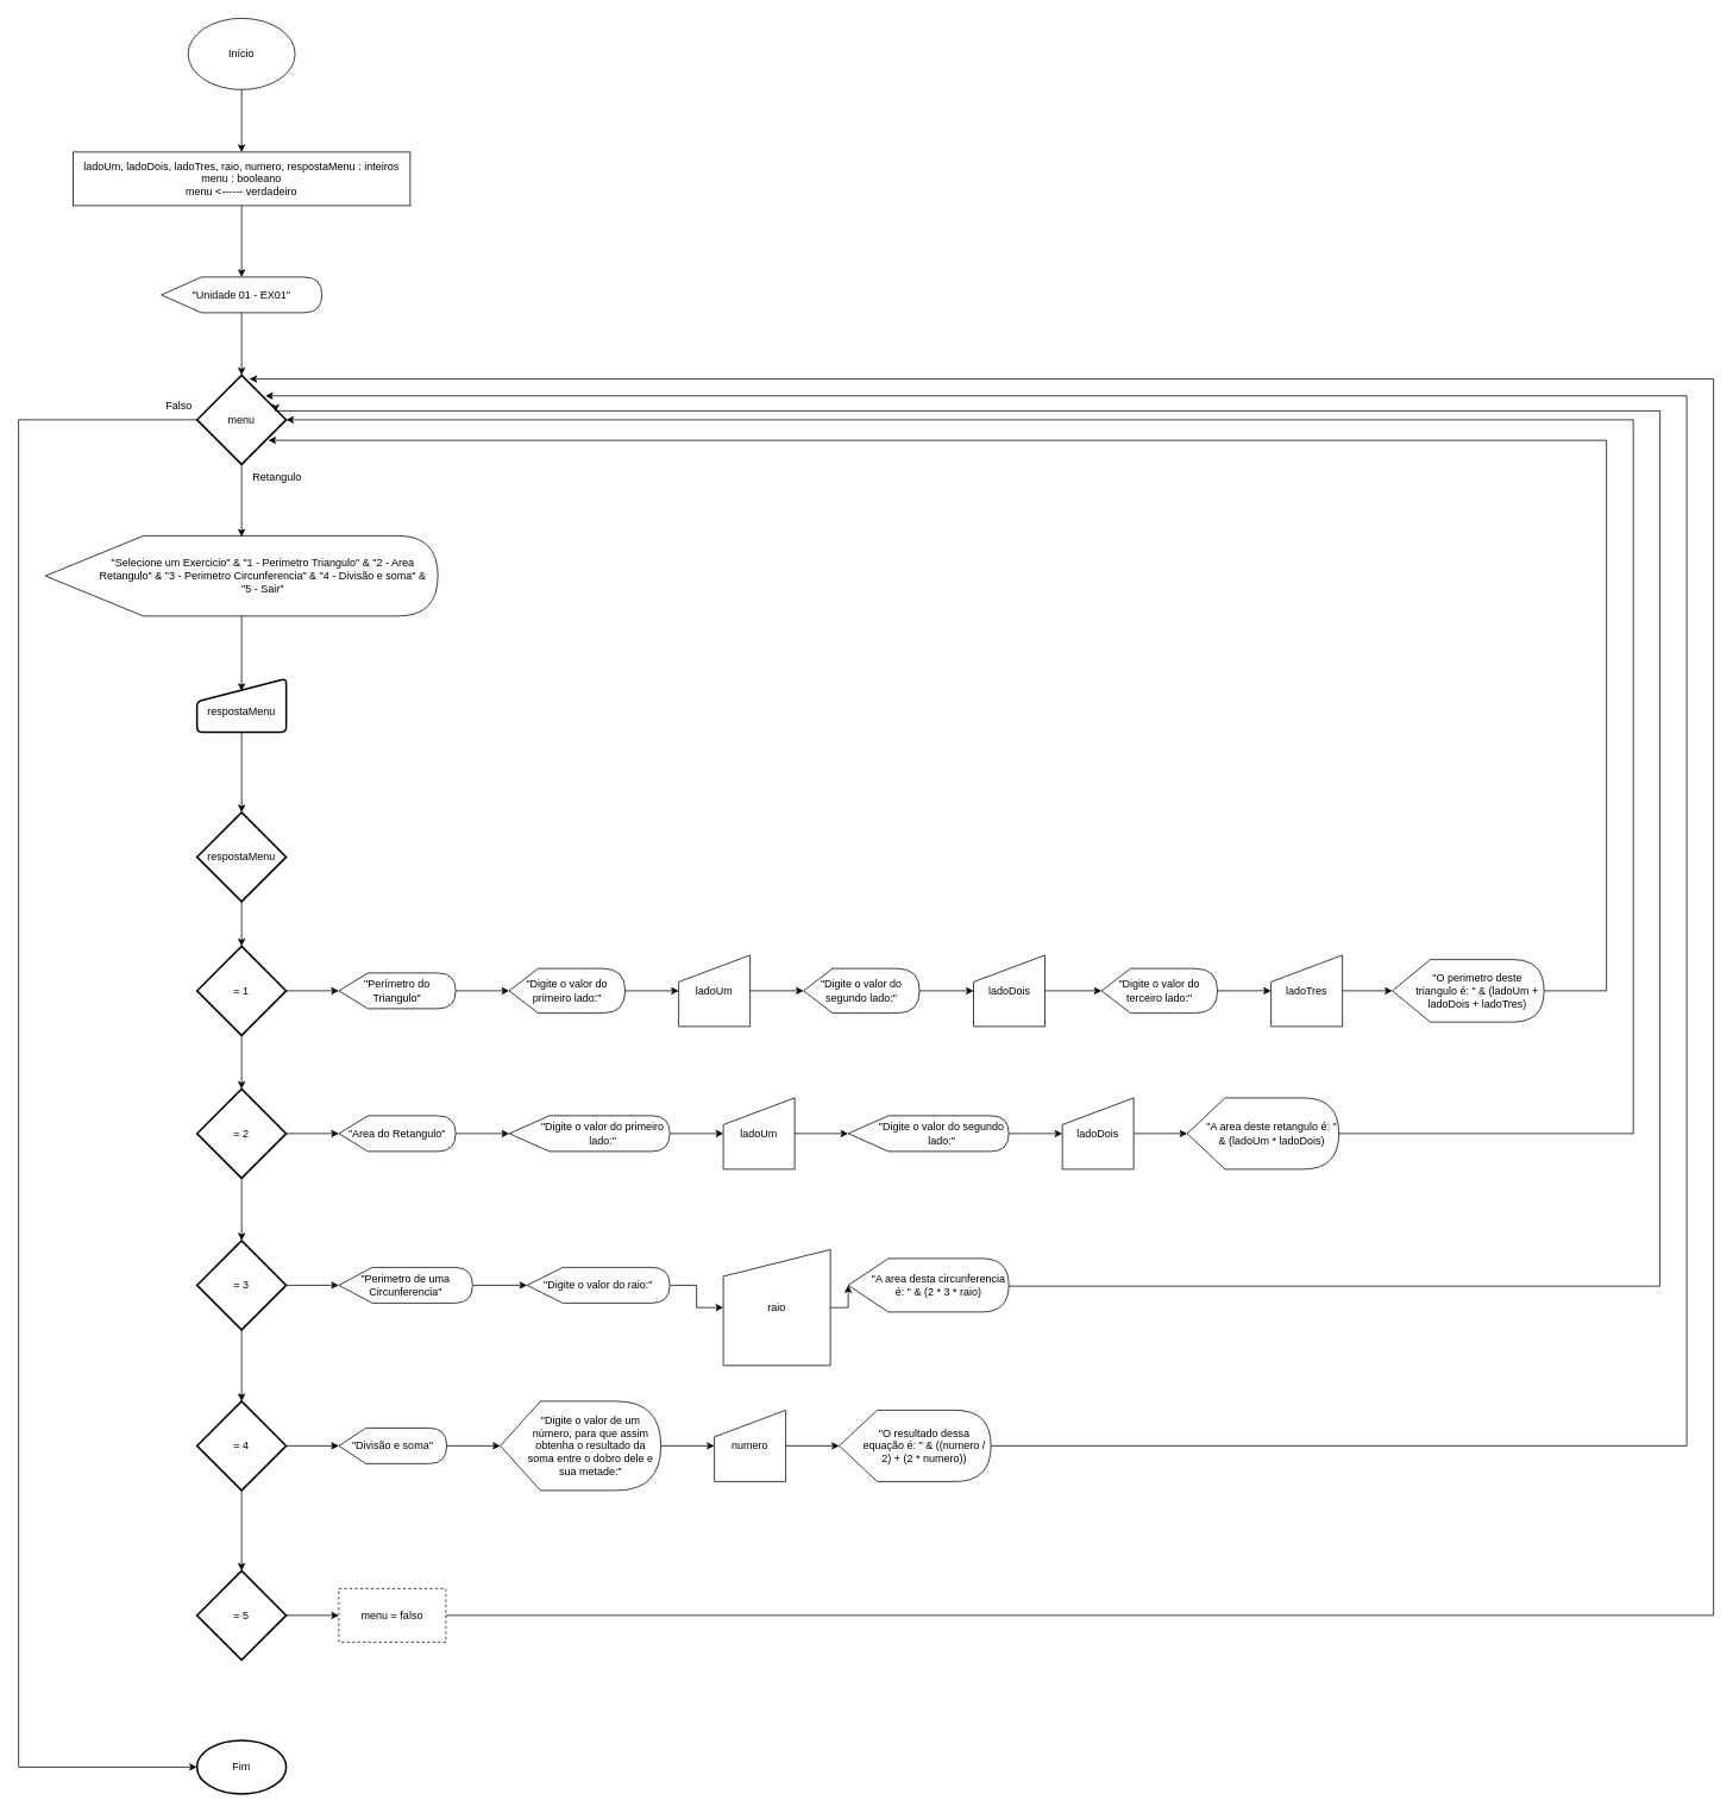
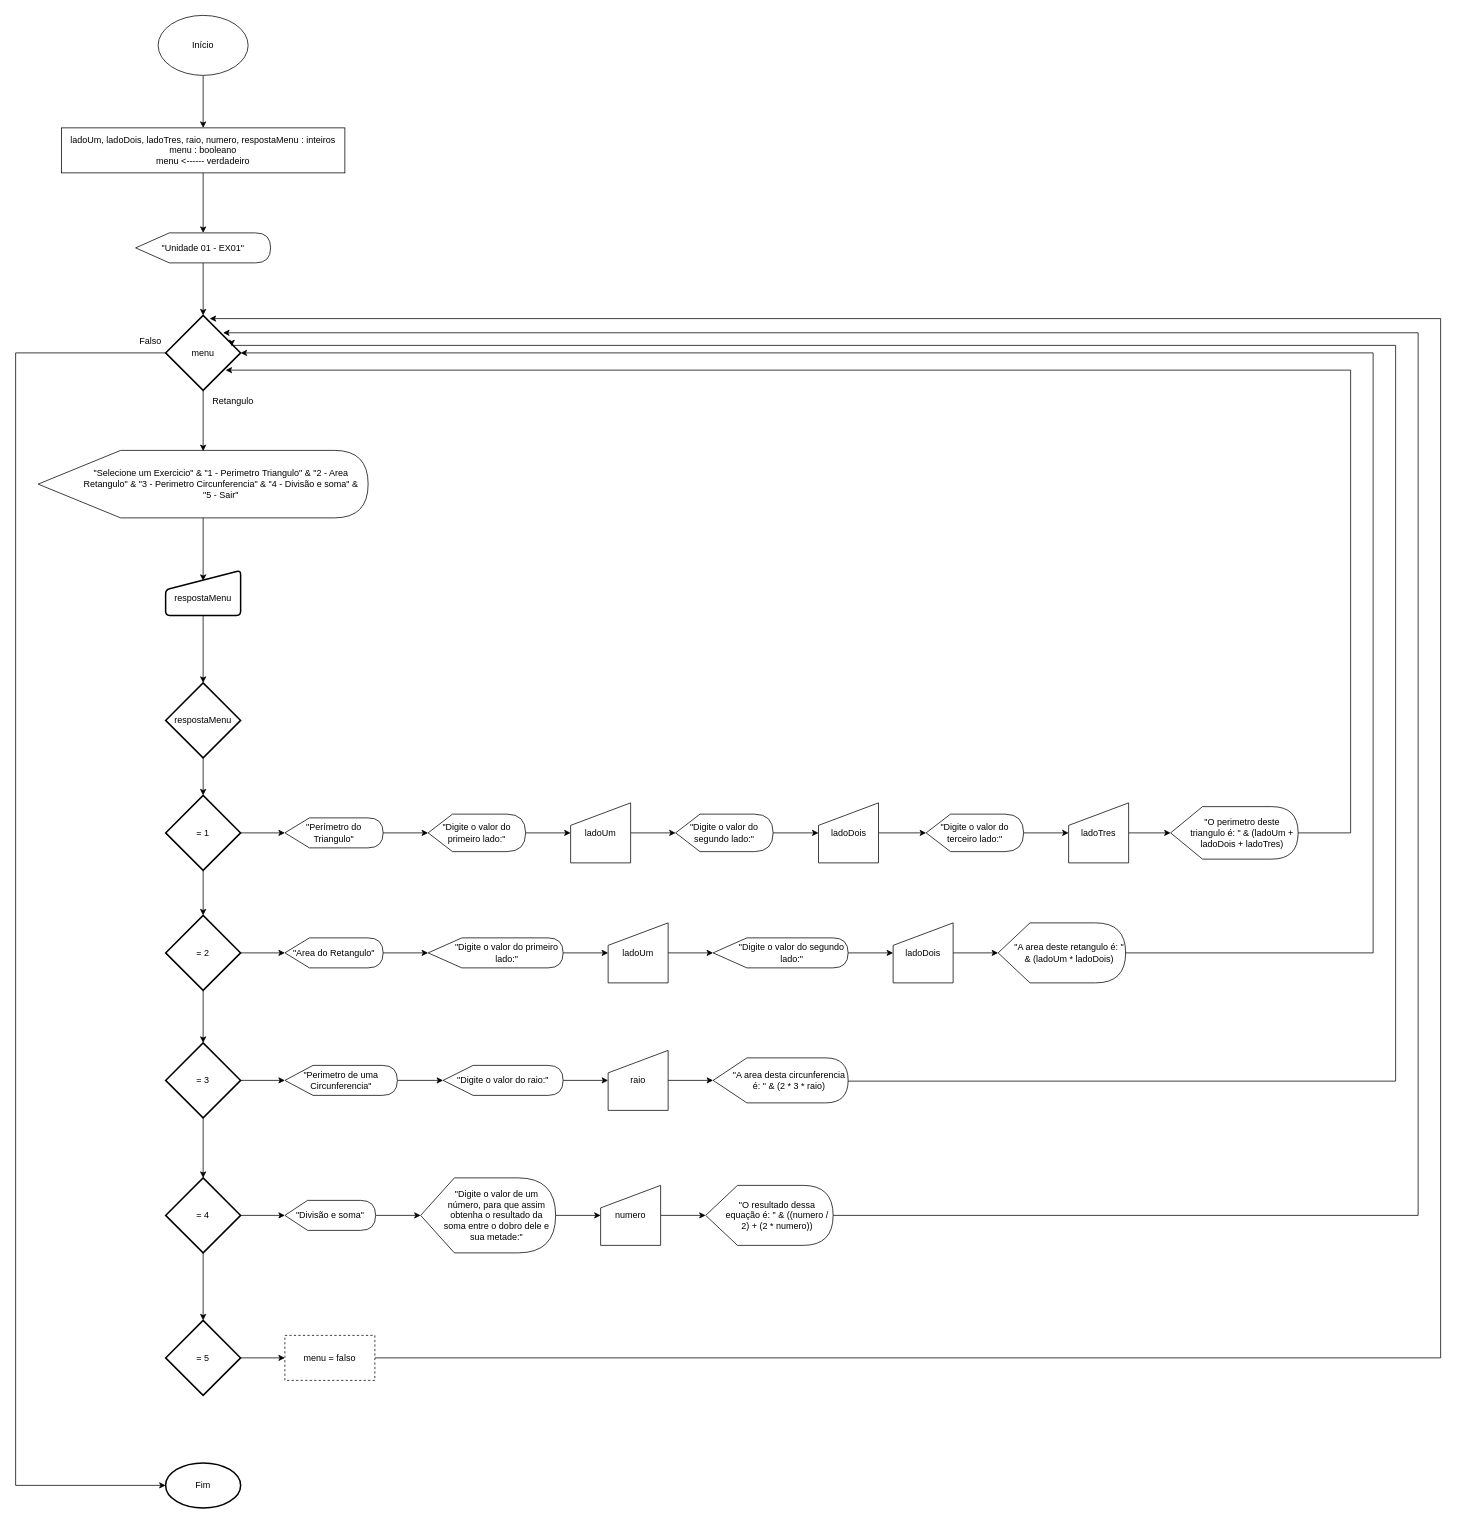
- <mxCell id="64" value="raio" style="shape=manualInput;whiteSpace=wrap;html=1;" vertex="1" parent="1"><mxGeometry x="810" y="1400" width="120" height="130" as="geometry" /></mxCell>
+ <mxCell id="64" value="raio" style="shape=manualInput;whiteSpace=wrap;html=1;" vertex="1" parent="1"><mxGeometry x="810" y="1400" width="80" height="80" as="geometry" /></mxCell>
